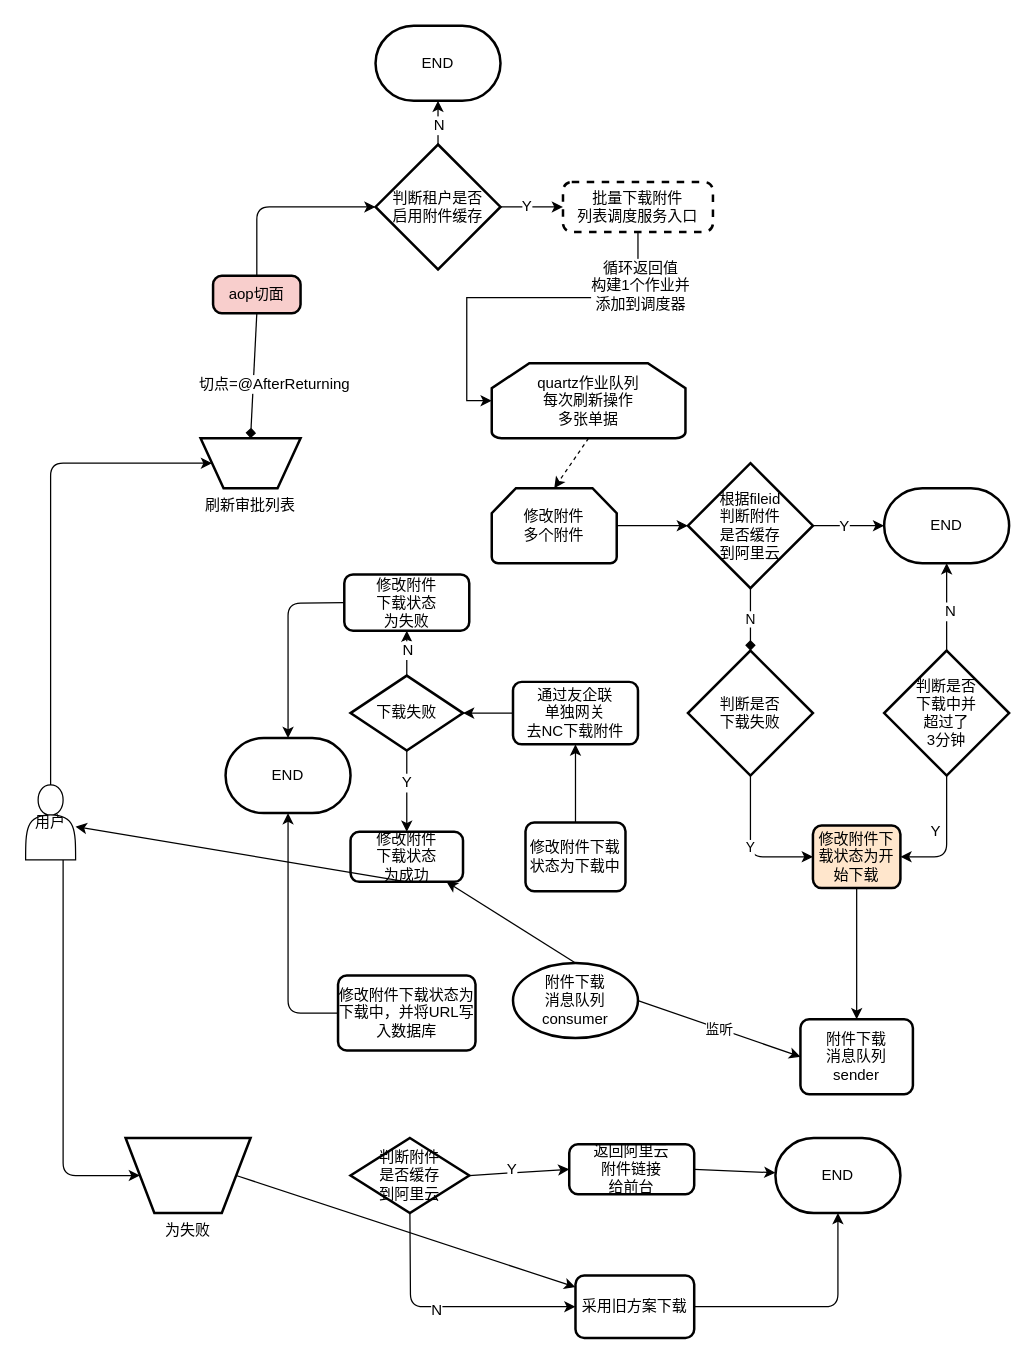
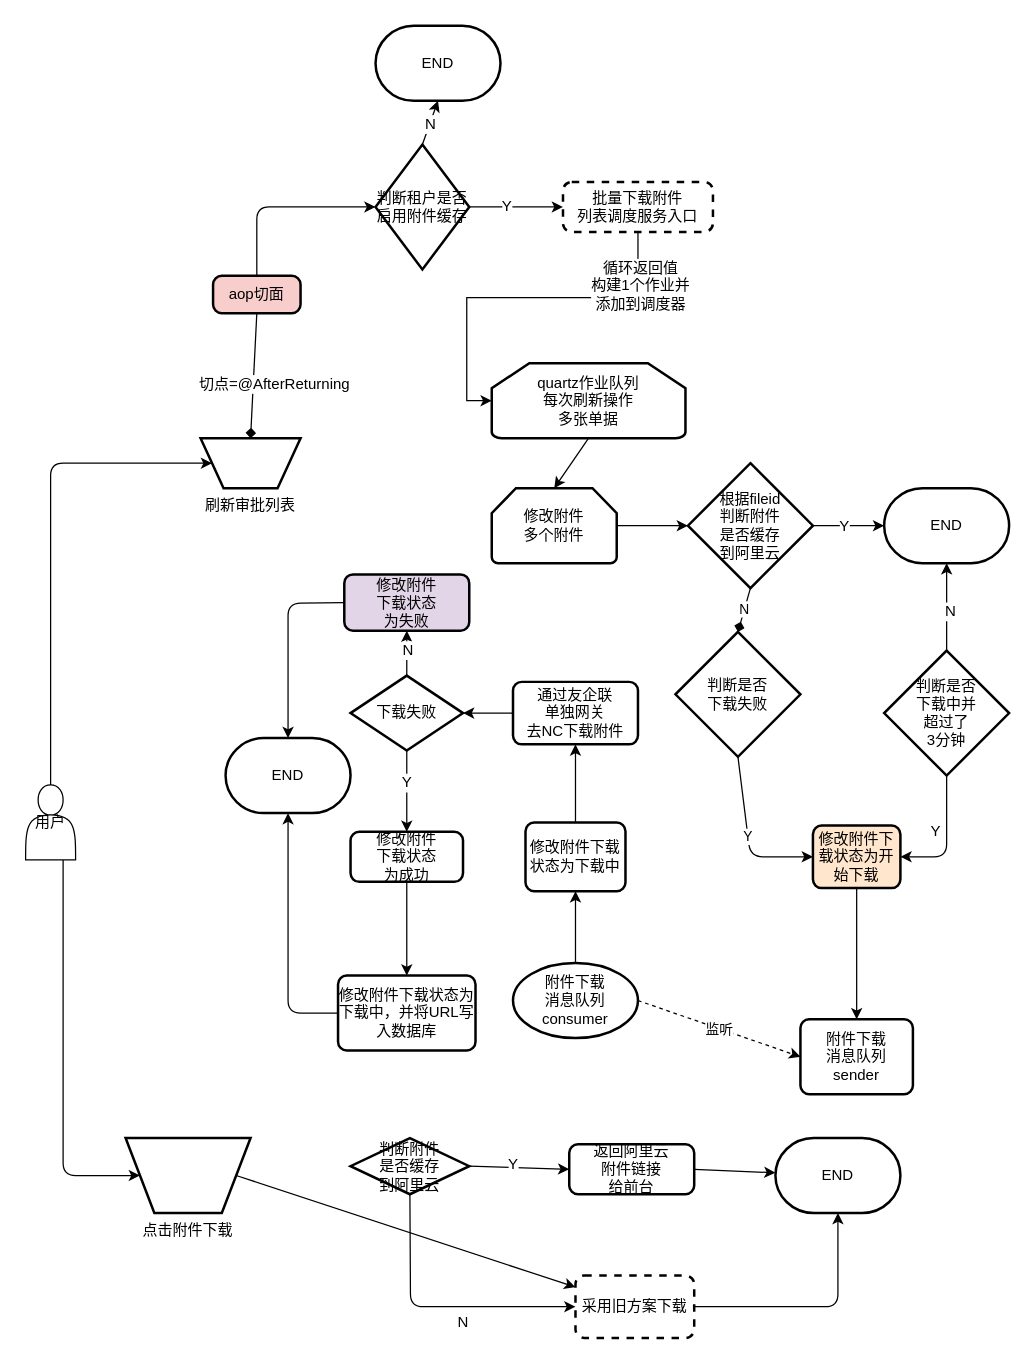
- <mxCell id="9" value="判断租户是否&lt;br&gt;启用附件缓存" style="strokeWidth=2;html=1;shape=mxgraph.flowchart.decision;whiteSpace=wrap;" vertex="1" parent="1"><mxGeometry x="300" y="115" width="100" height="100" as="geometry" /></mxCell>
+ <mxCell id="9" value="判断租户是否&lt;br&gt;启用附件缓存" style="strokeWidth=2;html=1;shape=mxgraph.flowchart.decision;whiteSpace=wrap;" vertex="1" parent="1"><mxGeometry x="300" y="115" width="75" height="100" as="geometry" /></mxCell>
- <mxCell id="21" value="" style="endArrow=classic;html=1;entryX=0.5;entryY=0;entryDx=0;entryDy=0;entryPerimeter=0;exitX=0.5;exitY=1;exitDx=0;exitDy=0;exitPerimeter=0;dashed=1;" edge="1" parent="1" source="18" target="20"><mxGeometry width="50" height="50" relative="1" as="geometry"><mxPoint x="420" y="400" as="sourcePoint" /><mxPoint x="470" y="350" as="targetPoint" /></mxGeometry></mxCell>
+ <mxCell id="21" value="" style="endArrow=classic;html=1;entryX=0.5;entryY=0;entryDx=0;entryDy=0;entryPerimeter=0;exitX=0.5;exitY=1;exitDx=0;exitDy=0;exitPerimeter=0;" edge="1" parent="1" source="18" target="20"><mxGeometry width="50" height="50" relative="1" as="geometry"><mxPoint x="420" y="400" as="sourcePoint" /><mxPoint x="470" y="350" as="targetPoint" /></mxGeometry></mxCell>
- <mxCell id="52" value="修改附件&lt;br&gt;下载状态&lt;br&gt;为失败" style="rounded=1;whiteSpace=wrap;html=1;absoluteArcSize=1;arcSize=14;strokeWidth=2;" vertex="1" parent="1"><mxGeometry x="275" y="459" width="100" height="45" as="geometry" /></mxCell>
+ <mxCell id="52" value="修改附件&lt;br&gt;下载状态&lt;br&gt;为失败" style="rounded=1;whiteSpace=wrap;html=1;absoluteArcSize=1;arcSize=14;strokeWidth=2;fillColor=#e1d5e7;" vertex="1" parent="1"><mxGeometry x="275" y="459" width="100" height="45" as="geometry" /></mxCell>
- <mxCell id="29" value="判断是否&lt;br&gt;下载失败" style="strokeWidth=2;html=1;shape=mxgraph.flowchart.decision;whiteSpace=wrap;" vertex="1" parent="1"><mxGeometry x="550" y="520" width="100" height="100" as="geometry" /></mxCell>
+ <mxCell id="29" value="判断是否&lt;br&gt;下载失败" style="strokeWidth=2;html=1;shape=mxgraph.flowchart.decision;whiteSpace=wrap;" vertex="1" parent="1"><mxGeometry x="540" y="505" width="100" height="100" as="geometry" /></mxCell>
- <mxCell id="49" value="" style="endArrow=classic;html=1;exitX=0.5;exitY=1;exitDx=0;exitDy=0;" edge="1" parent="1" source="45" target="2"><mxGeometry width="50" height="50" relative="1" as="geometry"><mxPoint x="300" y="760" as="sourcePoint" /><mxPoint x="350" y="710" as="targetPoint" /></mxGeometry></mxCell>
+ <mxCell id="49" value="" style="endArrow=classic;html=1;entryX=0.5;entryY=0;entryDx=0;entryDy=0;exitX=0.5;exitY=1;exitDx=0;exitDy=0;" edge="1" parent="1" source="45" target="48"><mxGeometry width="50" height="50" relative="1" as="geometry"><mxPoint x="300" y="760" as="sourcePoint" /><mxPoint x="350" y="710" as="targetPoint" /></mxGeometry></mxCell>
- <mxCell id="40" value="" style="endArrow=classic;html=1;exitX=0.5;exitY=0;exitDx=0;exitDy=0;" edge="1" parent="1" source="27" target="45"><mxGeometry width="50" height="50" relative="1" as="geometry"><mxPoint x="420" y="770" as="sourcePoint" /><mxPoint x="470" y="720" as="targetPoint" /></mxGeometry></mxCell>
+ <mxCell id="40" value="" style="endArrow=classic;html=1;entryX=0.5;entryY=1;entryDx=0;entryDy=0;exitX=0.5;exitY=0;exitDx=0;exitDy=0;" edge="1" parent="1" source="27" target="39"><mxGeometry width="50" height="50" relative="1" as="geometry"><mxPoint x="420" y="770" as="sourcePoint" /><mxPoint x="470" y="720" as="targetPoint" /></mxGeometry></mxCell>
- <mxCell id="28" value="监听" style="endArrow=classic;dashed=0;html=1;entryX=0;entryY=0.5;entryDx=0;entryDy=0;exitX=1;exitY=0.5;exitDx=0;exitDy=0;endFill=1;" edge="1" parent="1" source="27" target="26"><mxGeometry width="50" height="50" relative="1" as="geometry"><mxPoint x="400" y="670" as="sourcePoint" /><mxPoint x="450" y="620" as="targetPoint" /></mxGeometry></mxCell>
+ <mxCell id="28" value="监听" style="endArrow=classic;dashed=1;html=1;entryX=0;entryY=0.5;entryDx=0;entryDy=0;exitX=1;exitY=0.5;exitDx=0;exitDy=0;endFill=1;" edge="1" parent="1" source="27" target="26"><mxGeometry width="50" height="50" relative="1" as="geometry"><mxPoint x="400" y="670" as="sourcePoint" /><mxPoint x="450" y="620" as="targetPoint" /></mxGeometry></mxCell>
- <mxCell id="58" value="判断附件&lt;br&gt;是否缓存&lt;br&gt;到阿里云" style="strokeWidth=2;html=1;shape=mxgraph.flowchart.decision;whiteSpace=wrap;" vertex="1" parent="1"><mxGeometry x="280" y="910" width="95" height="60" as="geometry" /></mxCell>
+ <mxCell id="58" value="判断附件&lt;br&gt;是否缓存&lt;br&gt;到阿里云" style="strokeWidth=2;html=1;shape=mxgraph.flowchart.decision;whiteSpace=wrap;" vertex="1" parent="1"><mxGeometry x="280" y="910" width="95" height="45" as="geometry" /></mxCell>
- <mxCell id="56" value="为失败" style="verticalLabelPosition=bottom;verticalAlign=top;html=1;strokeWidth=2;shape=trapezoid;perimeter=trapezoidPerimeter;whiteSpace=wrap;size=0.23;arcSize=10;flipV=1;" vertex="1" parent="1"><mxGeometry x="100" y="910" width="100" height="60" as="geometry" /></mxCell>
+ <mxCell id="56" value="点击附件下载" style="verticalLabelPosition=bottom;verticalAlign=top;html=1;strokeWidth=2;shape=trapezoid;perimeter=trapezoidPerimeter;whiteSpace=wrap;size=0.23;arcSize=10;flipV=1;" vertex="1" parent="1"><mxGeometry x="100" y="910" width="100" height="60" as="geometry" /></mxCell>
- <mxCell id="65" value="采用旧方案下载" style="rounded=1;whiteSpace=wrap;html=1;absoluteArcSize=1;arcSize=14;strokeWidth=2;" vertex="1" parent="1"><mxGeometry x="460" y="1020" width="95" height="50" as="geometry" /></mxCell>
+ <mxCell id="65" value="采用旧方案下载" style="rounded=1;whiteSpace=wrap;html=1;absoluteArcSize=1;arcSize=14;strokeWidth=2;dashed=1;" vertex="1" parent="1"><mxGeometry x="460" y="1020" width="95" height="50" as="geometry" /></mxCell>
